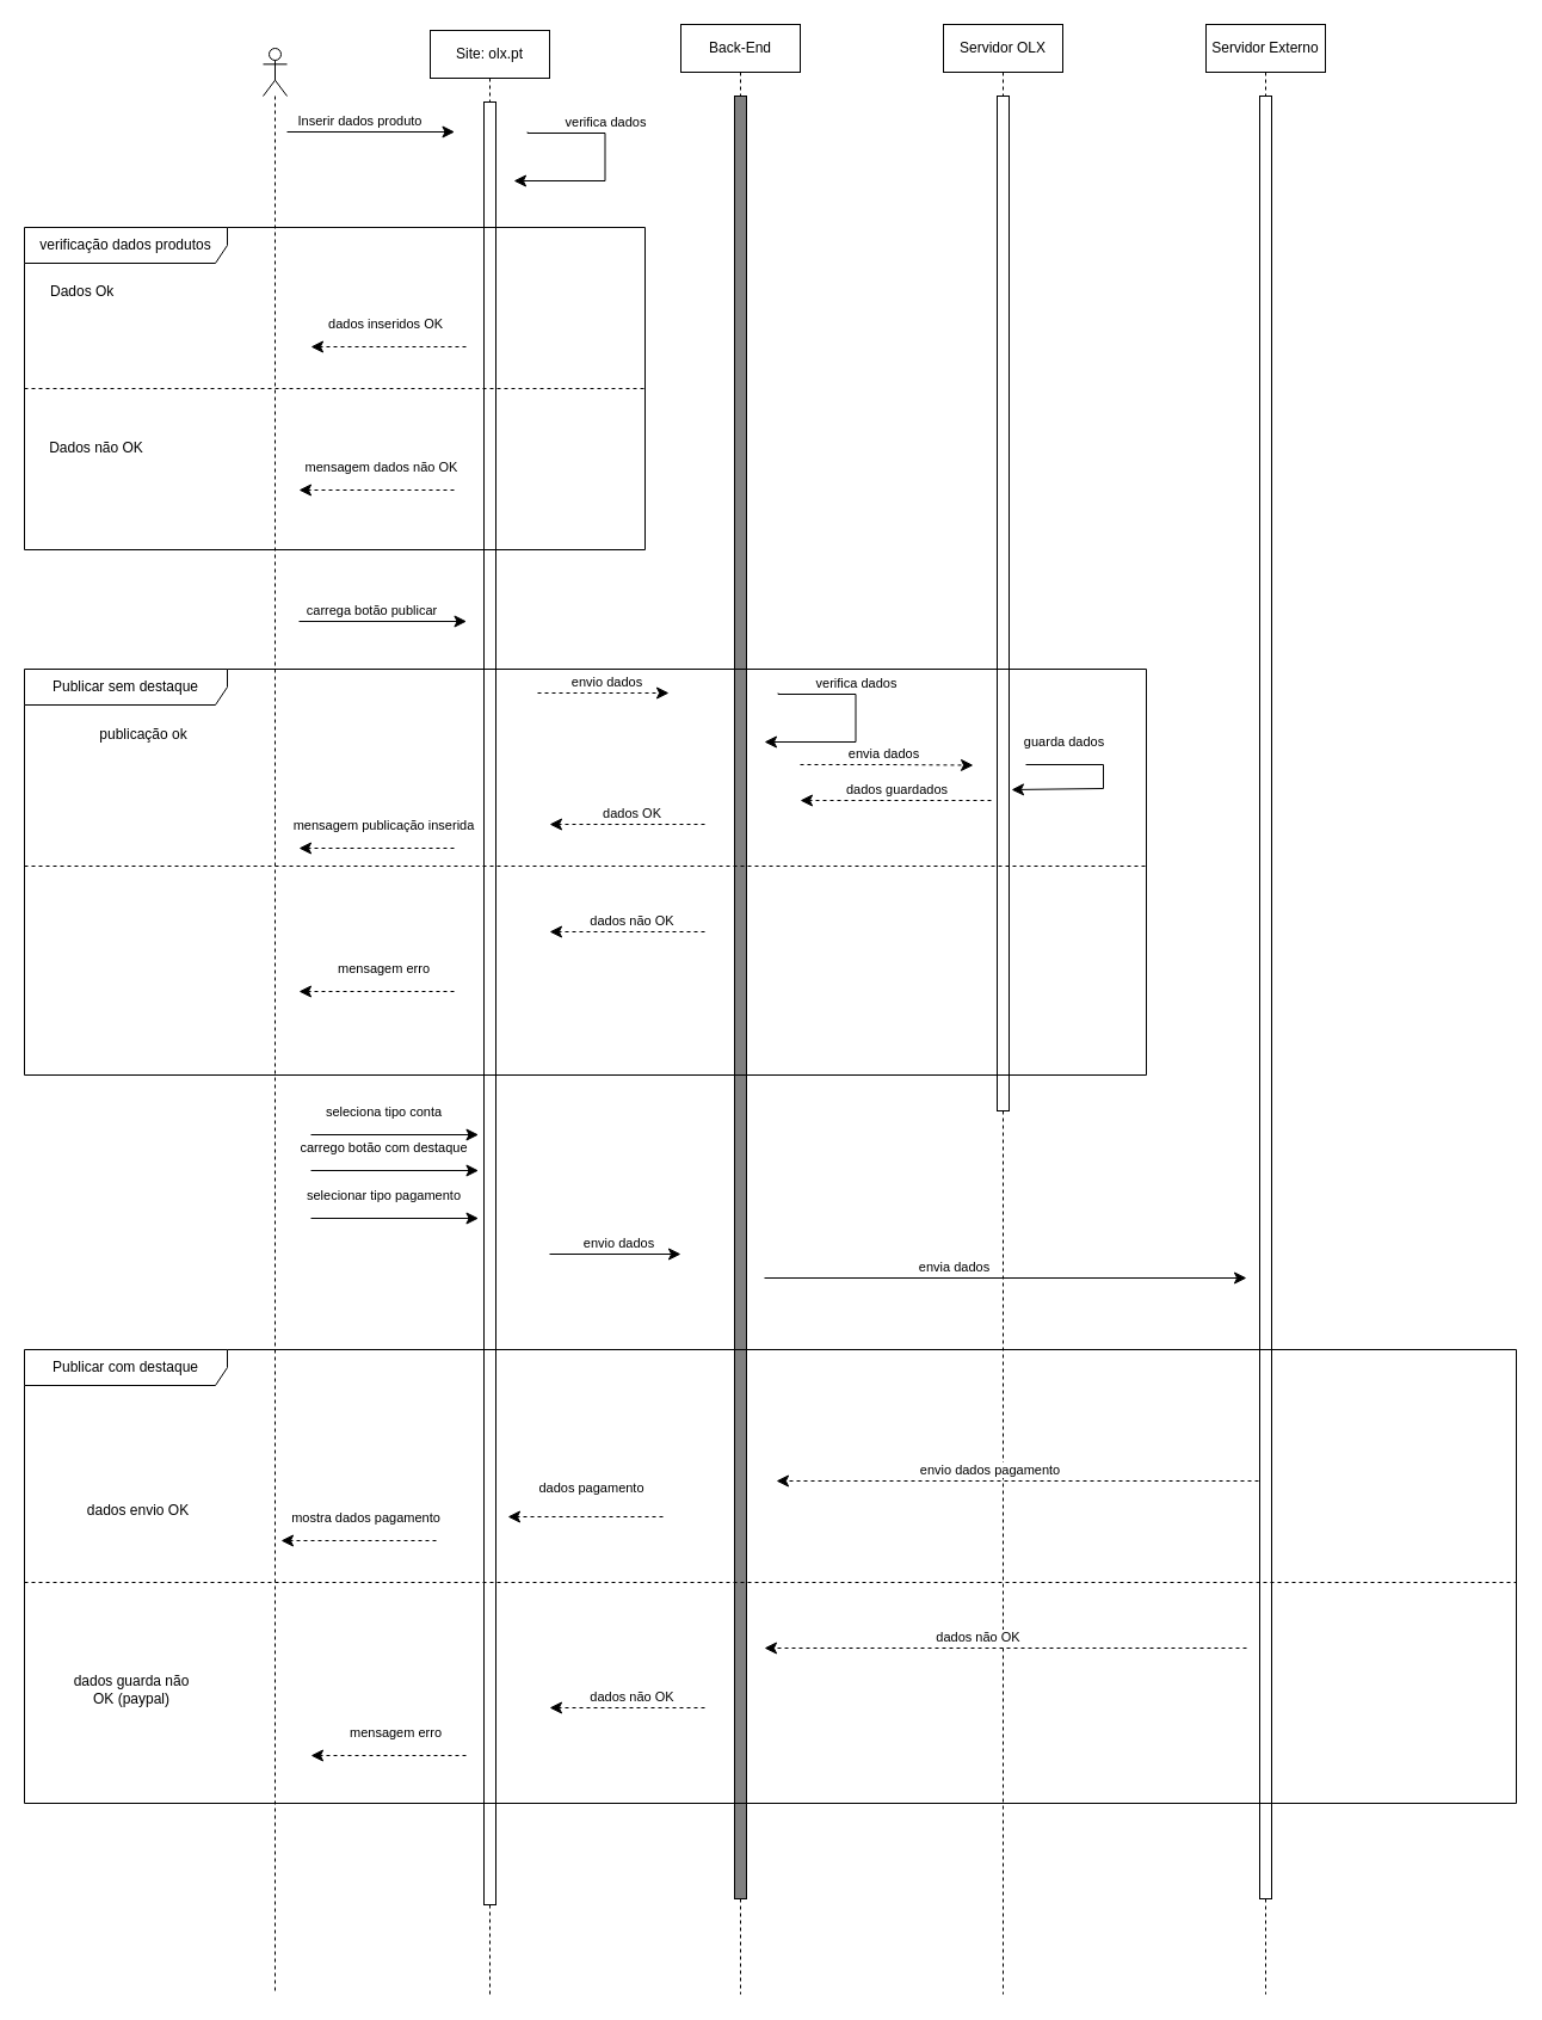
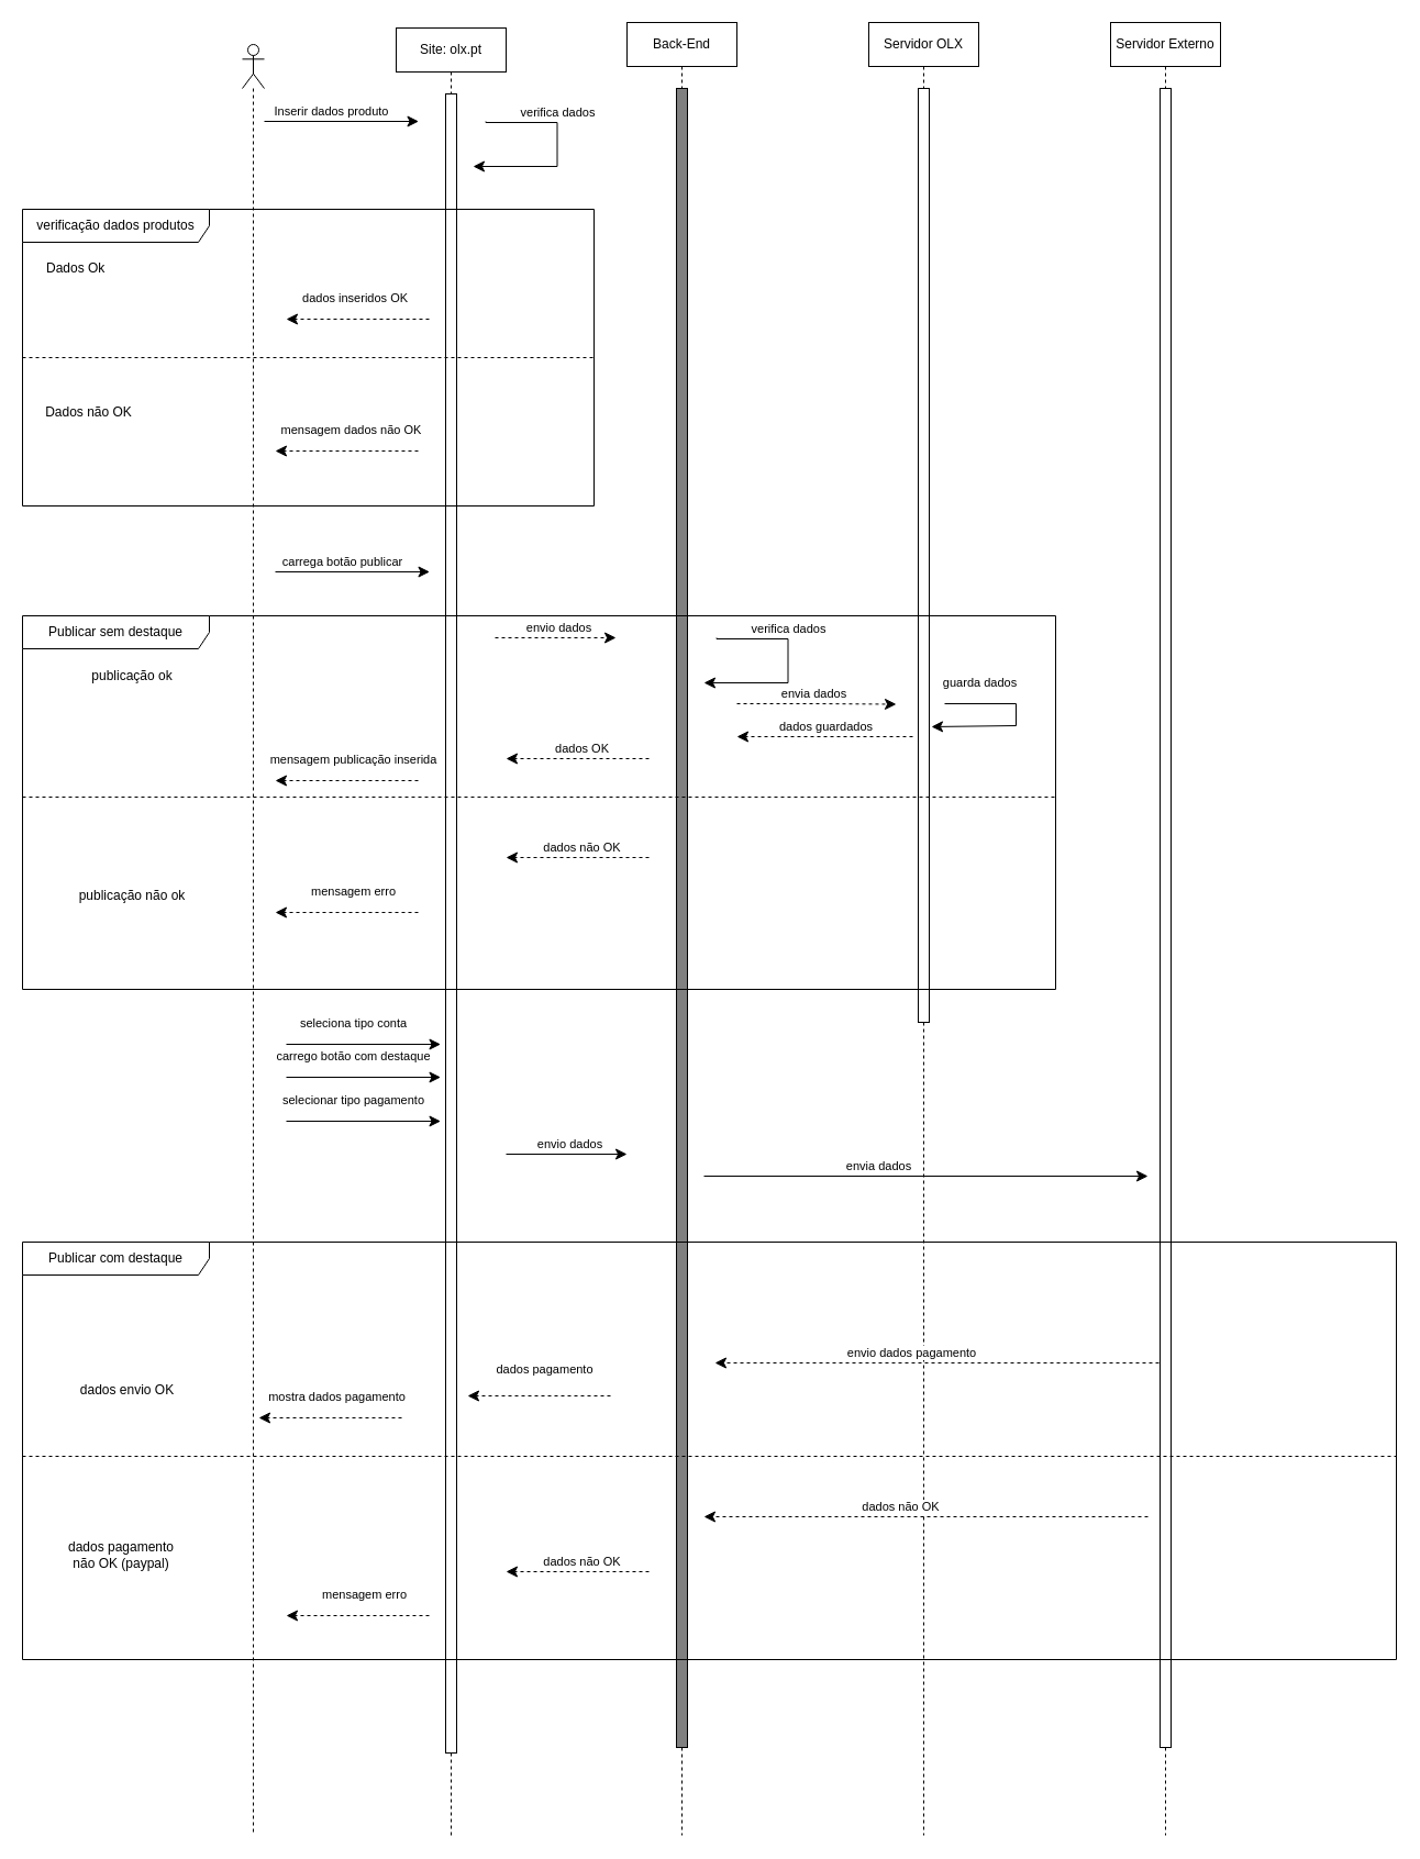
+ <mxCell id="44" value="publicação não ok" style="text;html=1;strokeColor=none;fillColor=none;align=center;verticalAlign=middle;whiteSpace=wrap;rounded=0;" vertex="1" parent="23"><mxGeometry x="50" y="240" width="100" height="30" as="geometry" /></mxCell>
- <mxCell id="53" value="dados guarda não OK (paypal)" style="text;html=1;strokeColor=none;fillColor=none;align=center;verticalAlign=middle;whiteSpace=wrap;rounded=0;" vertex="1" parent="47"><mxGeometry x="40" y="270" width="100" height="30" as="geometry" /></mxCell>
+ <mxCell id="53" value="dados pagamento não OK (paypal)" style="text;html=1;strokeColor=none;fillColor=none;align=center;verticalAlign=middle;whiteSpace=wrap;rounded=0;" vertex="1" parent="47"><mxGeometry x="40" y="270" width="100" height="30" as="geometry" /></mxCell>
